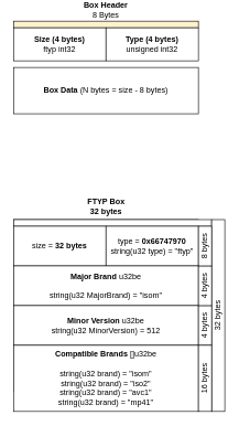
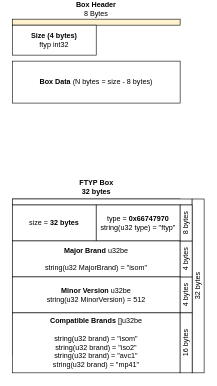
- <mxCell id="5" value="&lt;b&gt;Type (4 bytes)&lt;/b&gt;&lt;br&gt;unsigned int32" style="rounded=0;whiteSpace=wrap;html=1;" parent="1" vertex="1"><mxGeometry x="160" y="30" width="140" height="50" as="geometry" /></mxCell>
